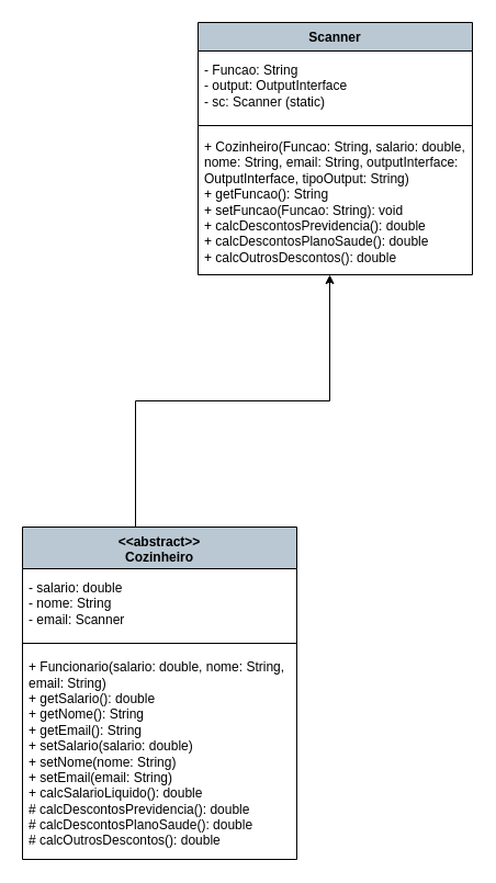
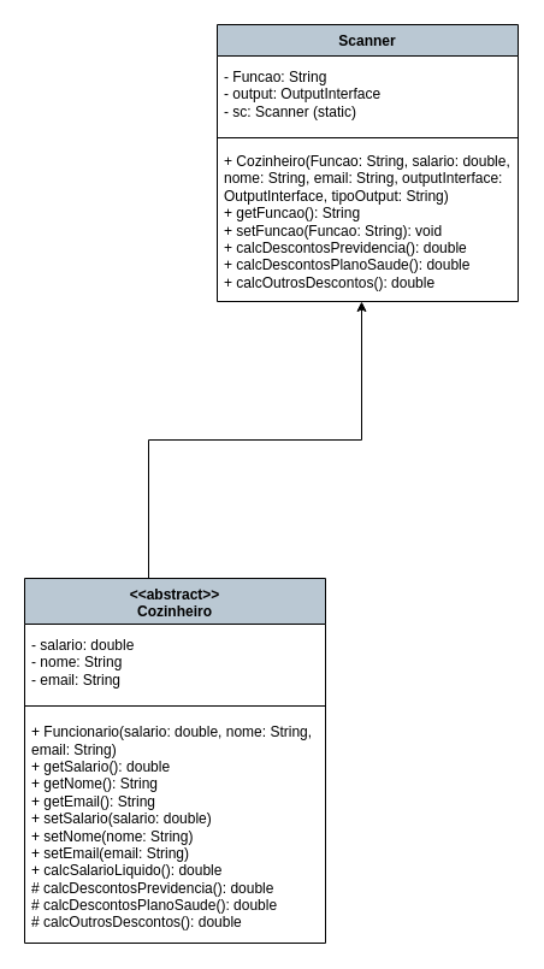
- <mxCell id="4" value="- salario: double&lt;div&gt;- nome: String&amp;nbsp;&lt;/div&gt;&lt;div&gt;- email: Scanner&amp;nbsp; &amp;nbsp;&lt;br&gt;&lt;/div&gt;" style="text;strokeColor=none;fillColor=none;align=left;verticalAlign=middle;spacingLeft=4;spacingRight=4;overflow=hidden;rotatable=0;points=[[0,0.5],[1,0.5]];portConstraint=eastwest;whiteSpace=wrap;html=1;" vertex="1" parent="3"><mxGeometry y="38" width="250" height="64" as="geometry" /></mxCell>
+ <mxCell id="4" value="- salario: double&lt;div&gt;- nome: String&amp;nbsp;&lt;/div&gt;&lt;div&gt;- email: String&amp;nbsp; &amp;nbsp;&lt;br&gt;&lt;/div&gt;" style="text;strokeColor=none;fillColor=none;align=left;verticalAlign=middle;spacingLeft=4;spacingRight=4;overflow=hidden;rotatable=0;points=[[0,0.5],[1,0.5]];portConstraint=eastwest;whiteSpace=wrap;html=1;" vertex="1" parent="3"><mxGeometry y="38" width="250" height="64" as="geometry" /></mxCell>
